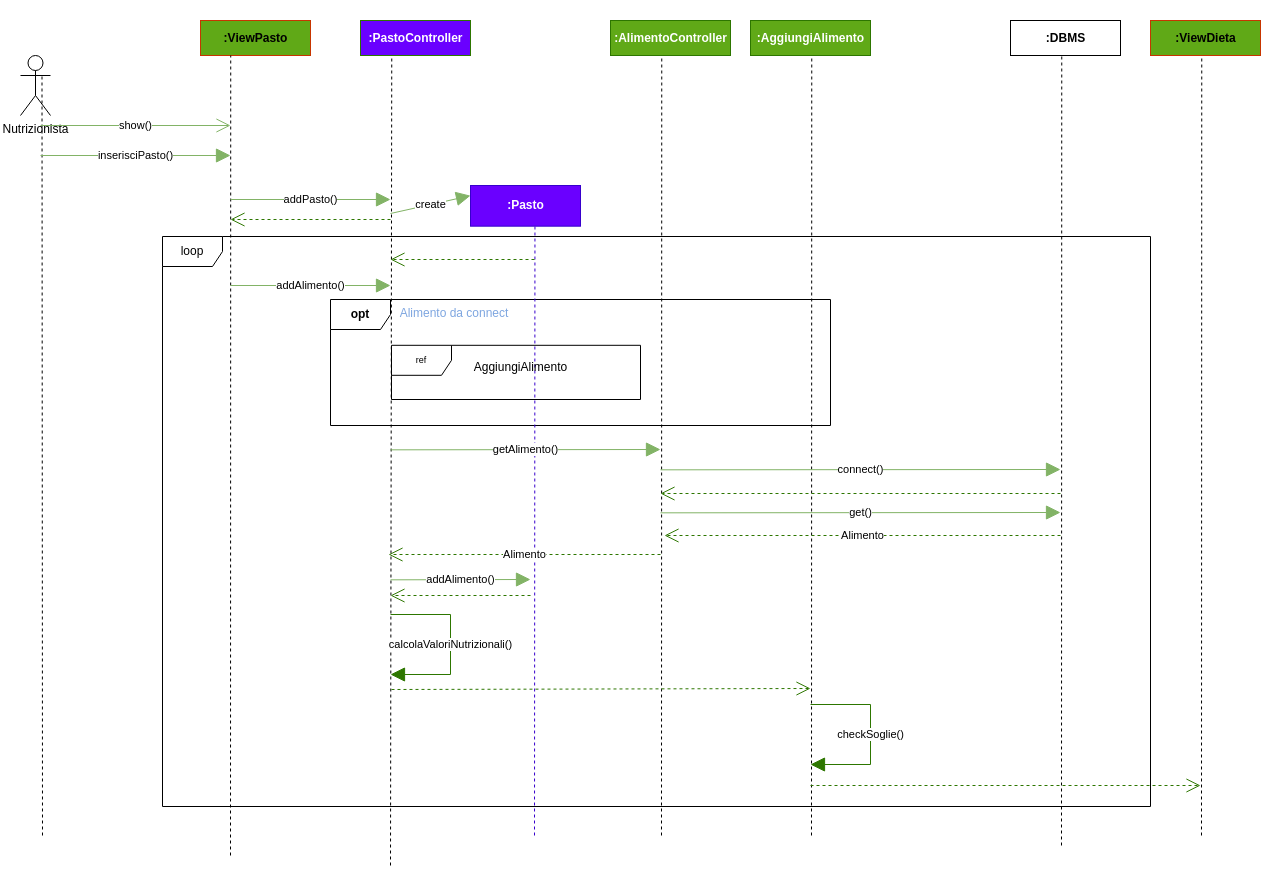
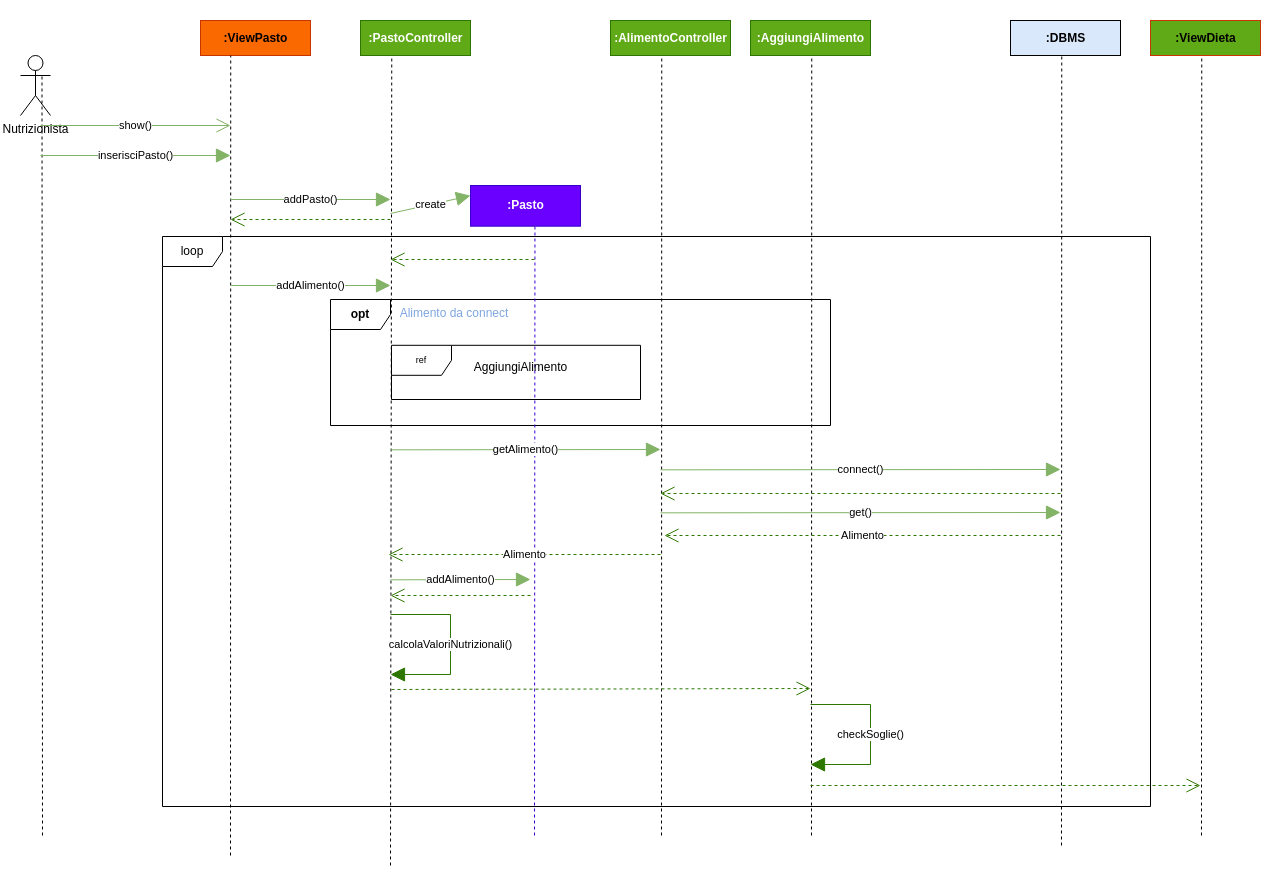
- <mxCell id="8" value="&lt;b&gt;:ViewPasto&lt;/b&gt;" style="html=1;fillColor=#60a917;fontColor=#000000;strokeColor=#C73500;" parent="1" vertex="1"><mxGeometry x="200" y="20" width="110" height="35" as="geometry" /></mxCell>
+ <mxCell id="8" value="&lt;b&gt;:ViewPasto&lt;/b&gt;" style="html=1;fillColor=#fa6800;fontColor=#000000;strokeColor=#C73500;" parent="1" vertex="1"><mxGeometry x="200" y="20" width="110" height="35" as="geometry" /></mxCell>
- <mxCell id="7" value="&lt;b&gt;:PastoController&lt;/b&gt;" style="html=1;fillColor=#6a00ff;fontColor=#ffffff;strokeColor=#2D7600;" parent="1" vertex="1"><mxGeometry x="360" y="20" width="110" height="35" as="geometry" /></mxCell>
+ <mxCell id="7" value="&lt;b&gt;:PastoController&lt;/b&gt;" style="html=1;fillColor=#60a917;fontColor=#ffffff;strokeColor=#2D7600;" parent="1" vertex="1"><mxGeometry x="360" y="20" width="110" height="35" as="geometry" /></mxCell>
- <mxCell id="35" value="&lt;b&gt;:DBMS&lt;/b&gt;" style="html=1;" vertex="1" parent="1"><mxGeometry x="1010" y="20" width="110" height="35" as="geometry" /></mxCell>
+ <mxCell id="35" value="&lt;b&gt;:DBMS&lt;/b&gt;" style="html=1;fillColor=#dae8fc;" vertex="1" parent="1"><mxGeometry x="1010" y="20" width="110" height="35" as="geometry" /></mxCell>
